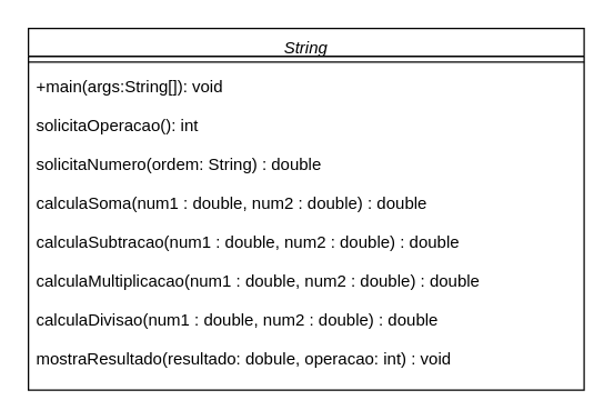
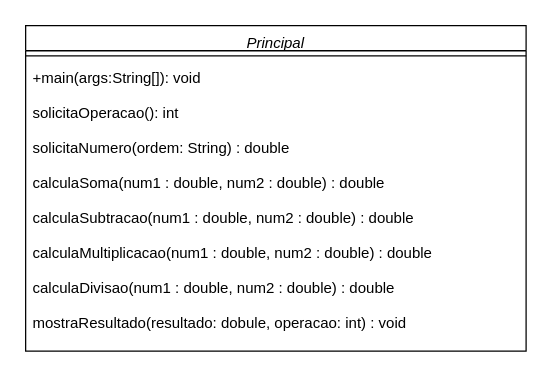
- <mxCell id="2" value="String" style="swimlane;fontStyle=2;align=center;verticalAlign=top;childLayout=stackLayout;horizontal=1;startSize=20;horizontalStack=0;resizeParent=1;resizeLast=0;collapsible=1;marginBottom=0;rounded=0;shadow=0;strokeWidth=1;" vertex="1" parent="1"><mxGeometry x="20" y="20" width="400" height="260" as="geometry"><mxRectangle x="220" y="120" width="160" height="26" as="alternateBounds" /></mxGeometry></mxCell>
+ <mxCell id="2" value="Principal" style="swimlane;fontStyle=2;align=center;verticalAlign=top;childLayout=stackLayout;horizontal=1;startSize=20;horizontalStack=0;resizeParent=1;resizeLast=0;collapsible=1;marginBottom=0;rounded=0;shadow=0;strokeWidth=1;" vertex="1" parent="1"><mxGeometry x="20" y="20" width="400" height="260" as="geometry"><mxRectangle x="220" y="120" width="160" height="26" as="alternateBounds" /></mxGeometry></mxCell>
